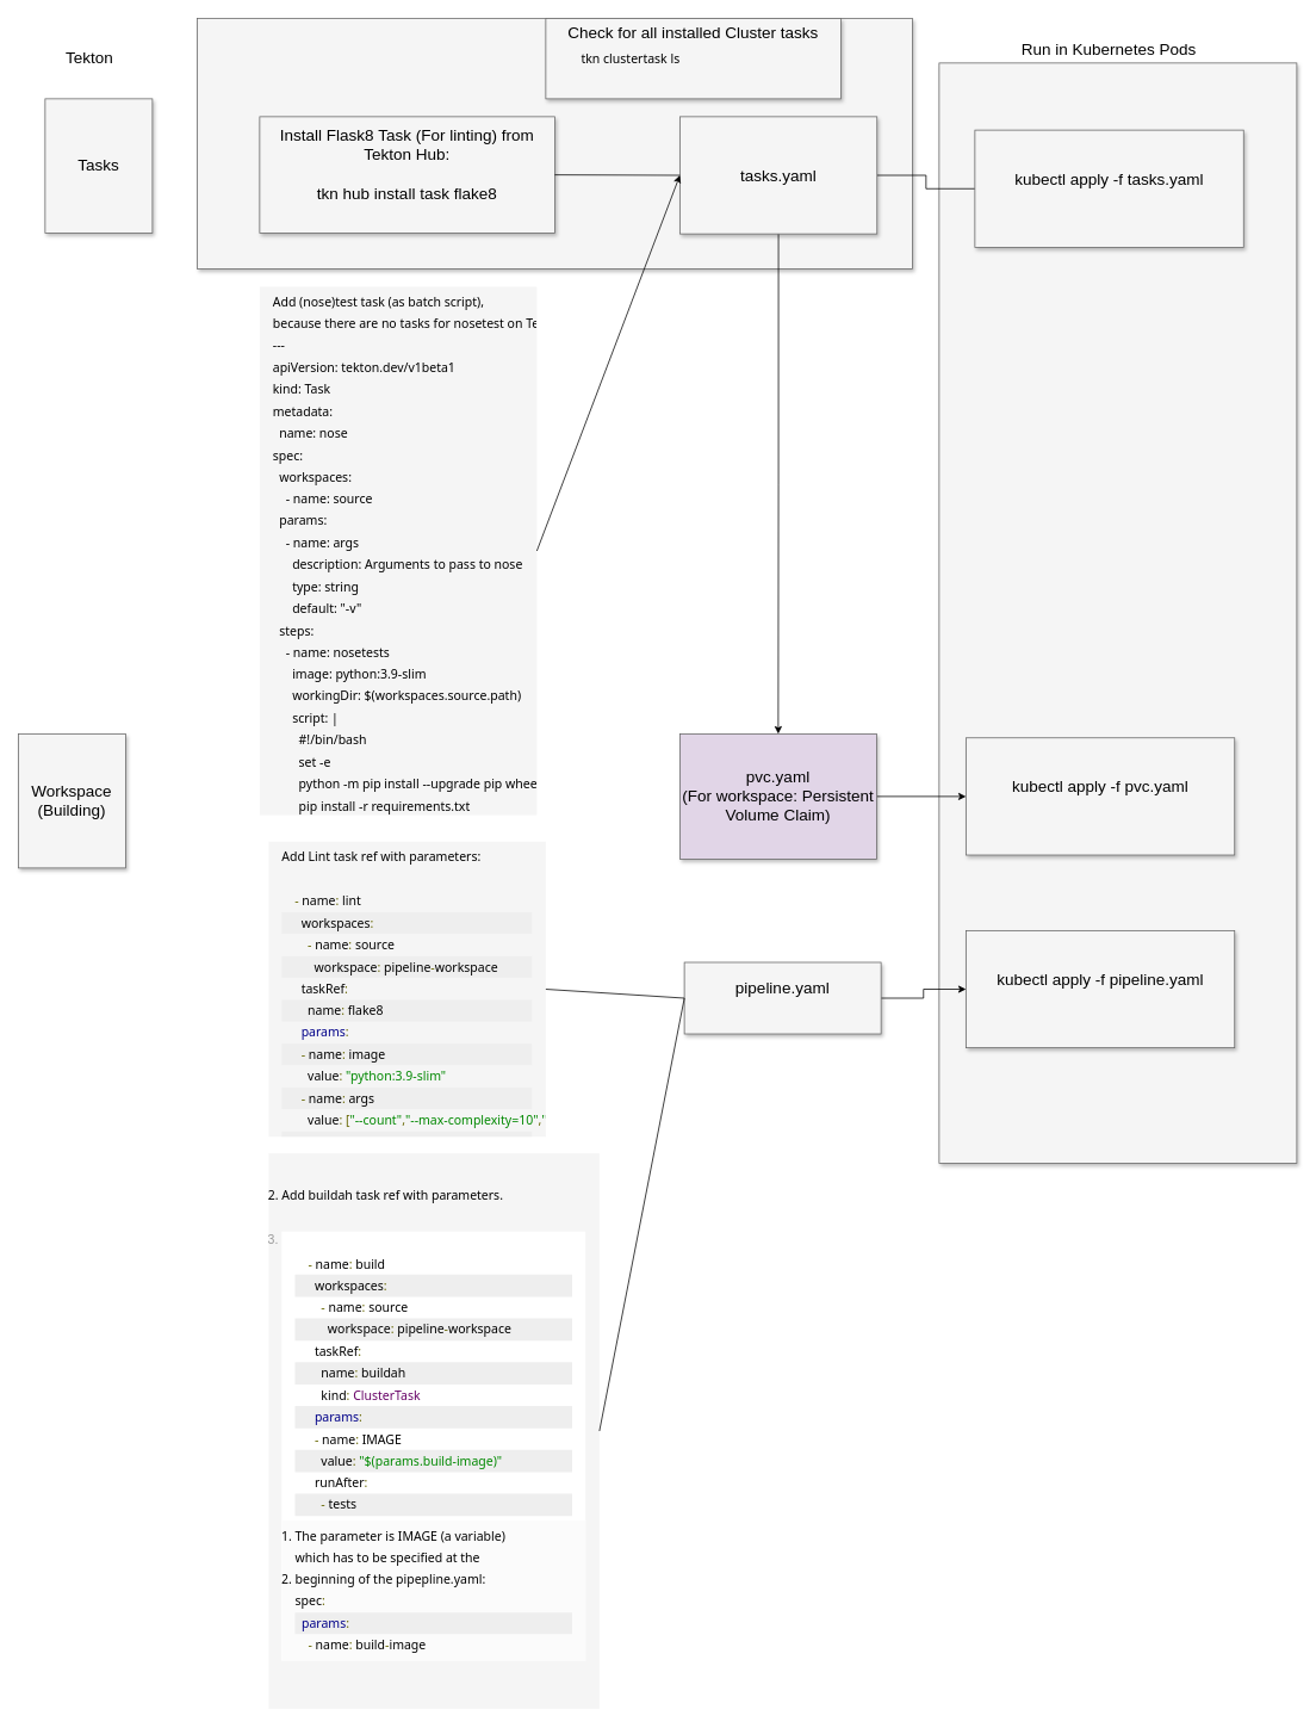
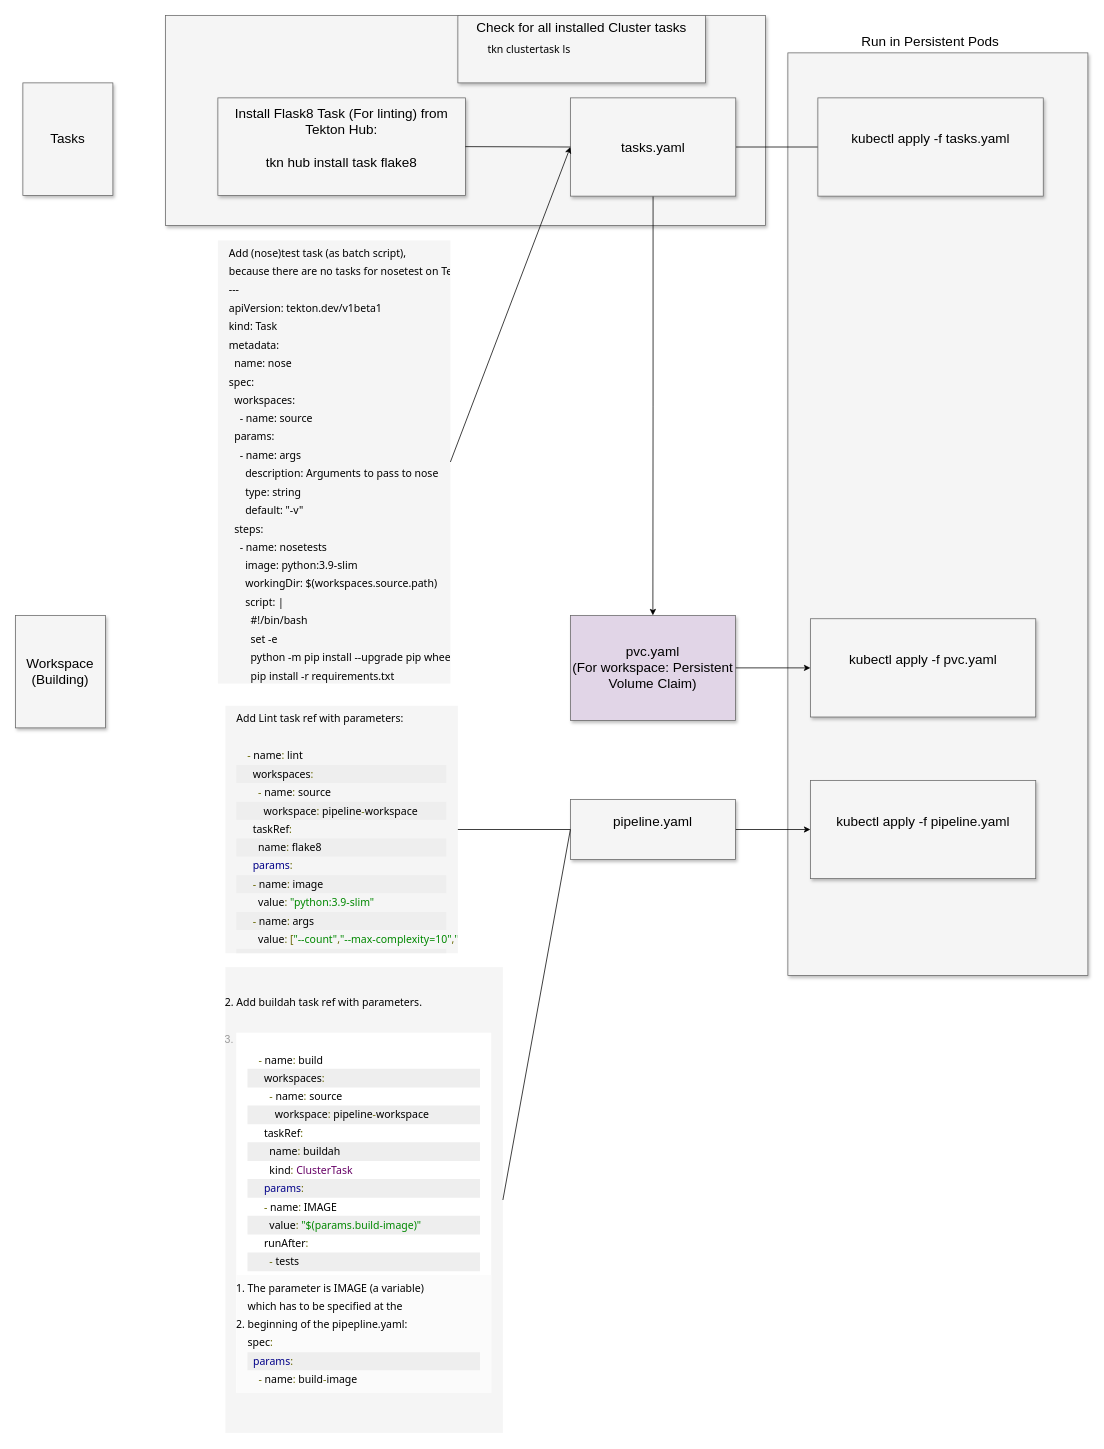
- <mxCell id="17" value="Run in Kubernetes Pods" style="text;html=1;align=center;verticalAlign=middle;whiteSpace=wrap;rounded=0;fontSize=18;" vertex="1" parent="1"><mxGeometry x="1140" y="40" width="200" height="30" as="geometry" /></mxCell>
+ <mxCell id="17" value="Run in Persistent Pods" style="text;html=1;align=center;verticalAlign=middle;whiteSpace=wrap;rounded=0;fontSize=18;" vertex="1" parent="1"><mxGeometry x="1140" y="40" width="200" height="30" as="geometry" /></mxCell>
- <mxCell id="19" value="Tekton" style="text;html=1;align=center;verticalAlign=middle;whiteSpace=wrap;rounded=0;fontSize=18;" vertex="1" parent="1"><mxGeometry x="20" y="50" width="160" height="30" as="geometry" /></mxCell>
- <mxCell id="9" value="Tasks" style="whiteSpace=wrap;html=1;shadow=1;fontSize=18;fillColor=#f5f5f5;strokeColor=#666666;" parent="1" vertex="1"><mxGeometry x="50" y="110" width="120" height="150" as="geometry" /></mxCell>
+ <mxCell id="9" value="Tasks" style="whiteSpace=wrap;html=1;shadow=1;fontSize=18;fillColor=#f5f5f5;strokeColor=#666666;" parent="1" vertex="1"><mxGeometry x="30" y="110" width="120" height="150" as="geometry" /></mxCell>
- <mxCell id="12" value="kubectl apply -f tasks.yaml&lt;div&gt;&lt;br/&gt;&lt;/div&gt;" style="whiteSpace=wrap;html=1;shadow=1;fontSize=18;fillColor=#f5f5f5;strokeColor=#666666;" vertex="1" parent="1"><mxGeometry x="1090" y="145" width="300.5" height="131" as="geometry" /></mxCell>
+ <mxCell id="12" value="kubectl apply -f tasks.yaml&lt;div&gt;&lt;br/&gt;&lt;/div&gt;" style="whiteSpace=wrap;html=1;shadow=1;fontSize=18;fillColor=#f5f5f5;strokeColor=#666666;" vertex="1" parent="1"><mxGeometry x="1090" y="130" width="300.5" height="131" as="geometry" /></mxCell>
- <mxCell id="6" value="pipeline.yaml&lt;div&gt;&lt;br&gt;&lt;/div&gt;" style="whiteSpace=wrap;html=1;shadow=1;fontSize=18;fillColor=#f5f5f5;strokeColor=#666666;" parent="1" vertex="1"><mxGeometry x="765" y="1075.5" width="220" height="80" as="geometry" /></mxCell>
+ <mxCell id="6" value="pipeline.yaml&lt;div&gt;&lt;br&gt;&lt;/div&gt;" style="whiteSpace=wrap;html=1;shadow=1;fontSize=18;fillColor=#f5f5f5;strokeColor=#666666;" parent="1" vertex="1"><mxGeometry x="760" y="1065.5" width="220" height="80" as="geometry" /></mxCell>
